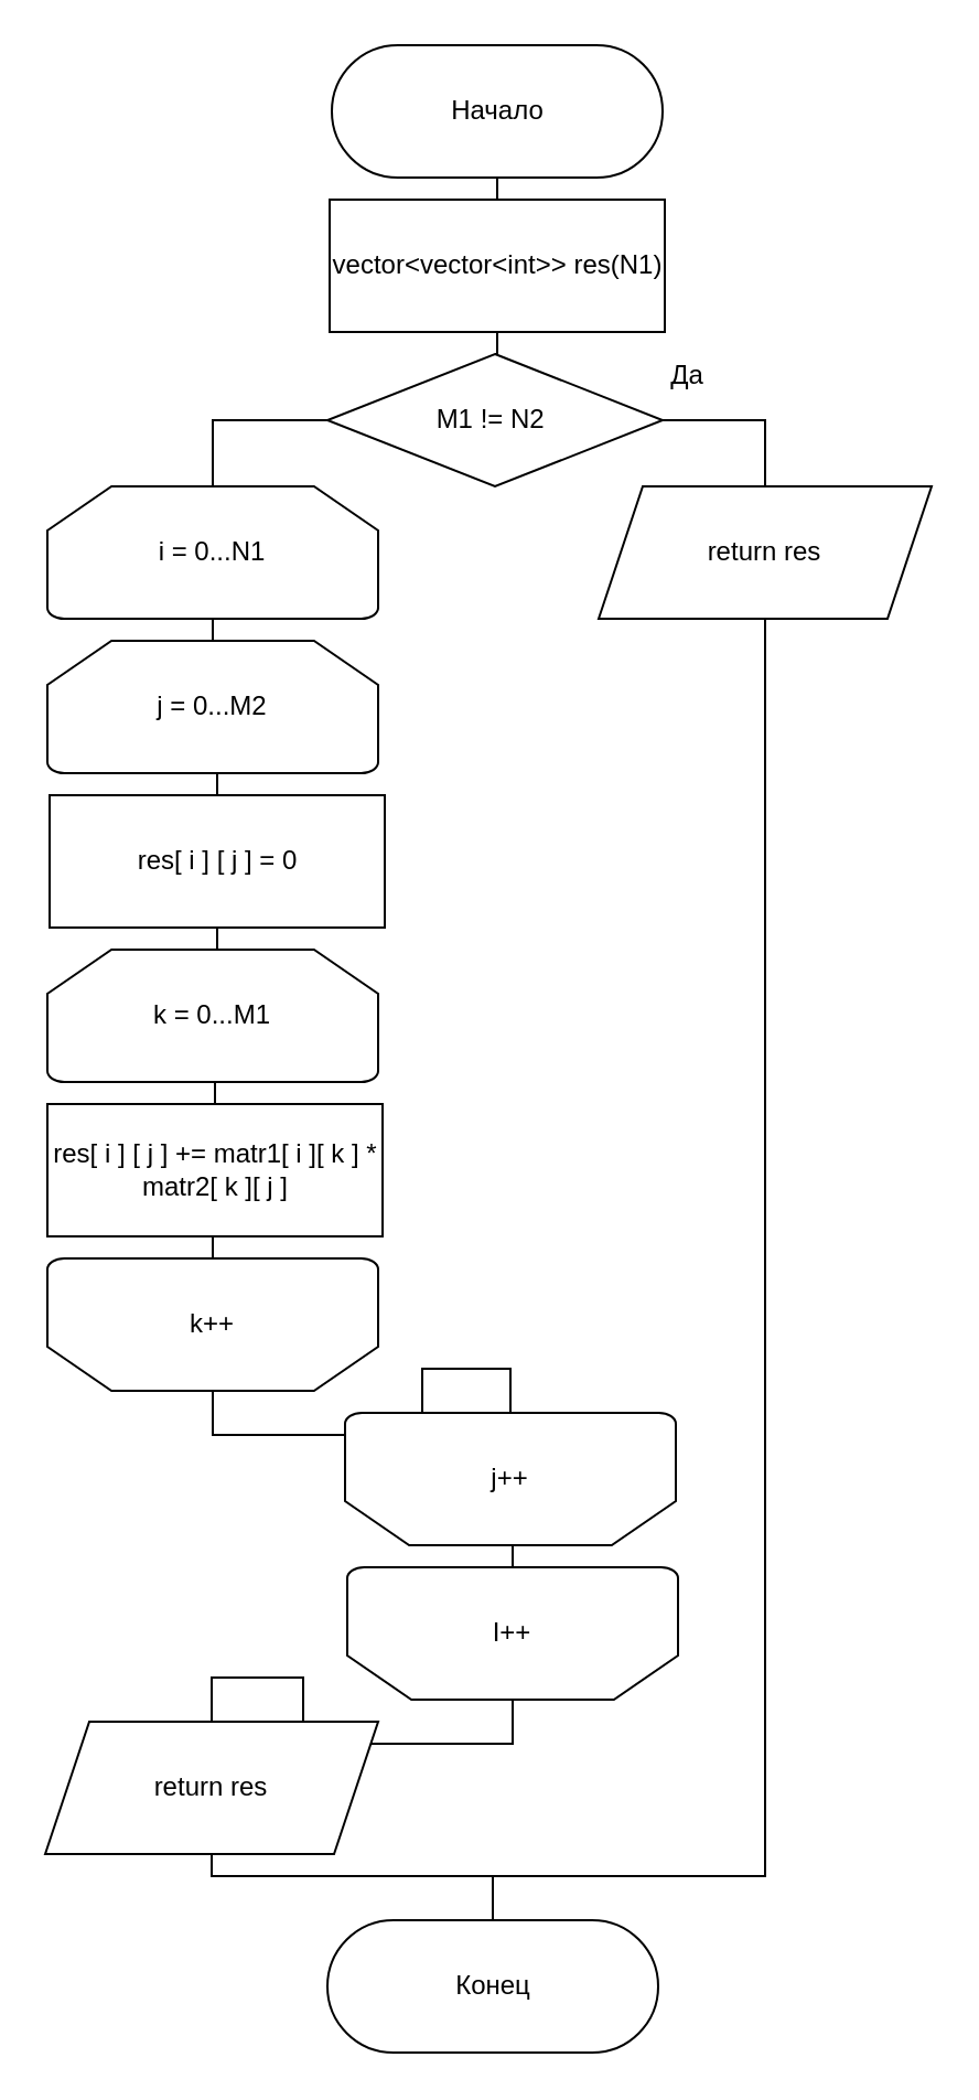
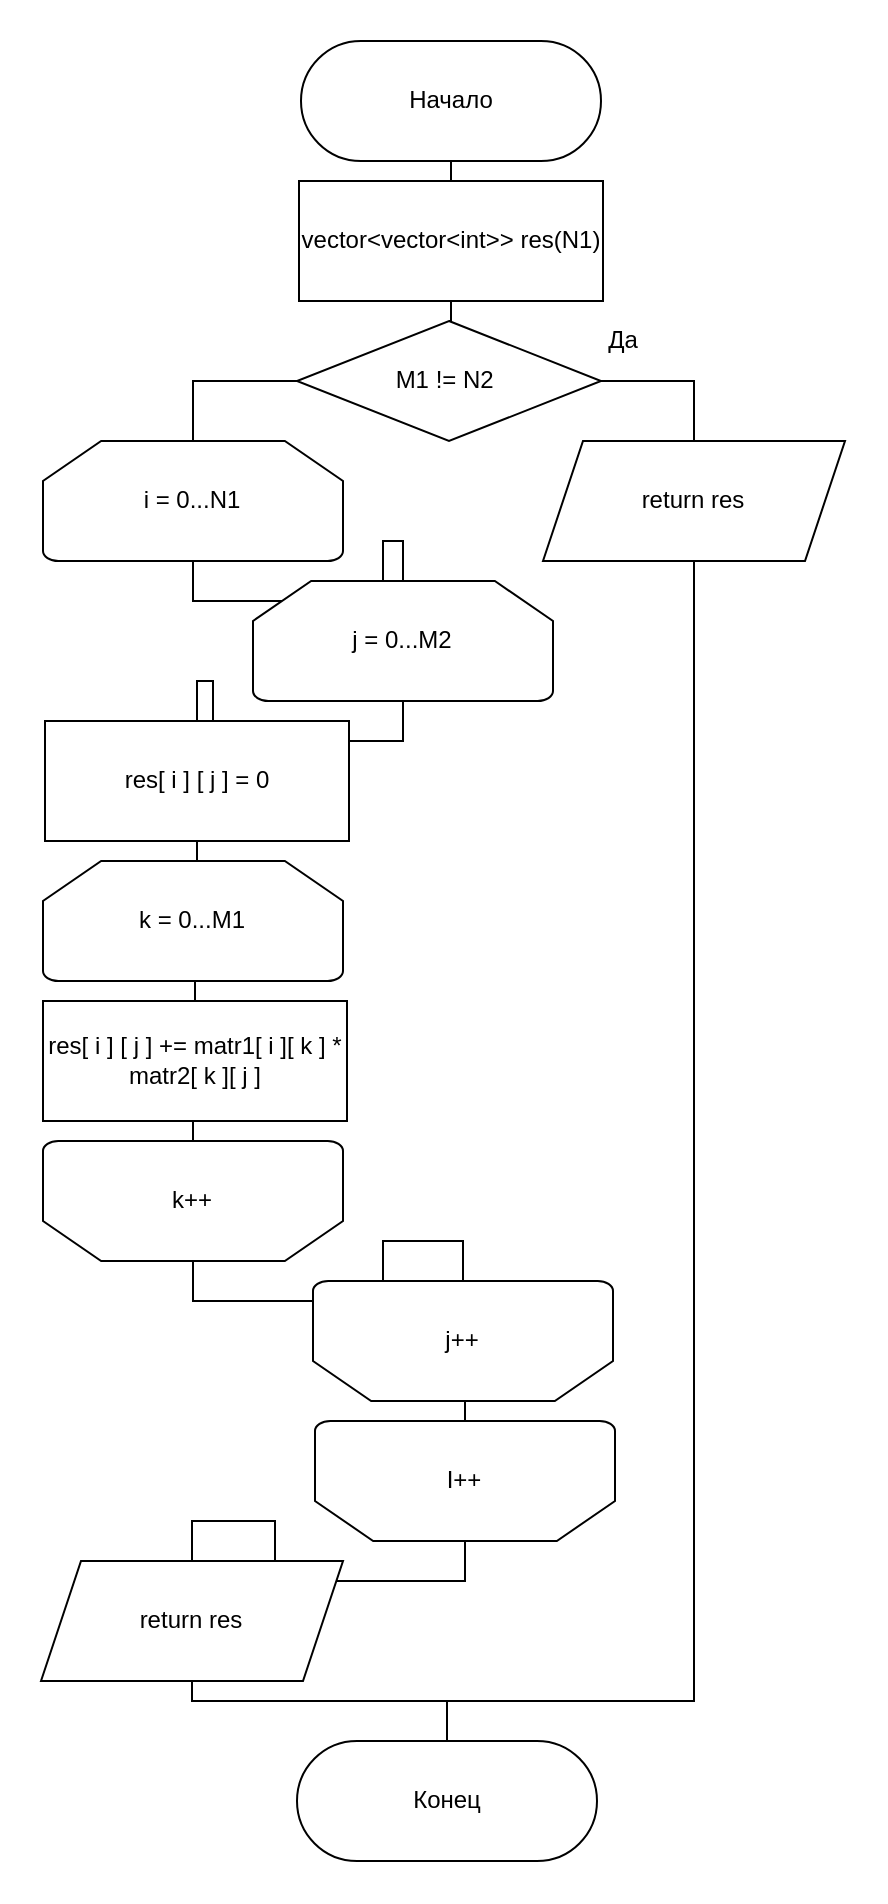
- <mxCell id="14" value="j = 0...M2" style="strokeWidth=1;html=1;shape=mxgraph.flowchart.loop_limit;whiteSpace=wrap;" vertex="1" parent="1"><mxGeometry x="21" y="290" width="150" height="60" as="geometry" /></mxCell>
+ <mxCell id="14" value="j = 0...M2" style="strokeWidth=1;html=1;shape=mxgraph.flowchart.loop_limit;whiteSpace=wrap;" vertex="1" parent="1"><mxGeometry x="126" y="290" width="150" height="60" as="geometry" /></mxCell>
